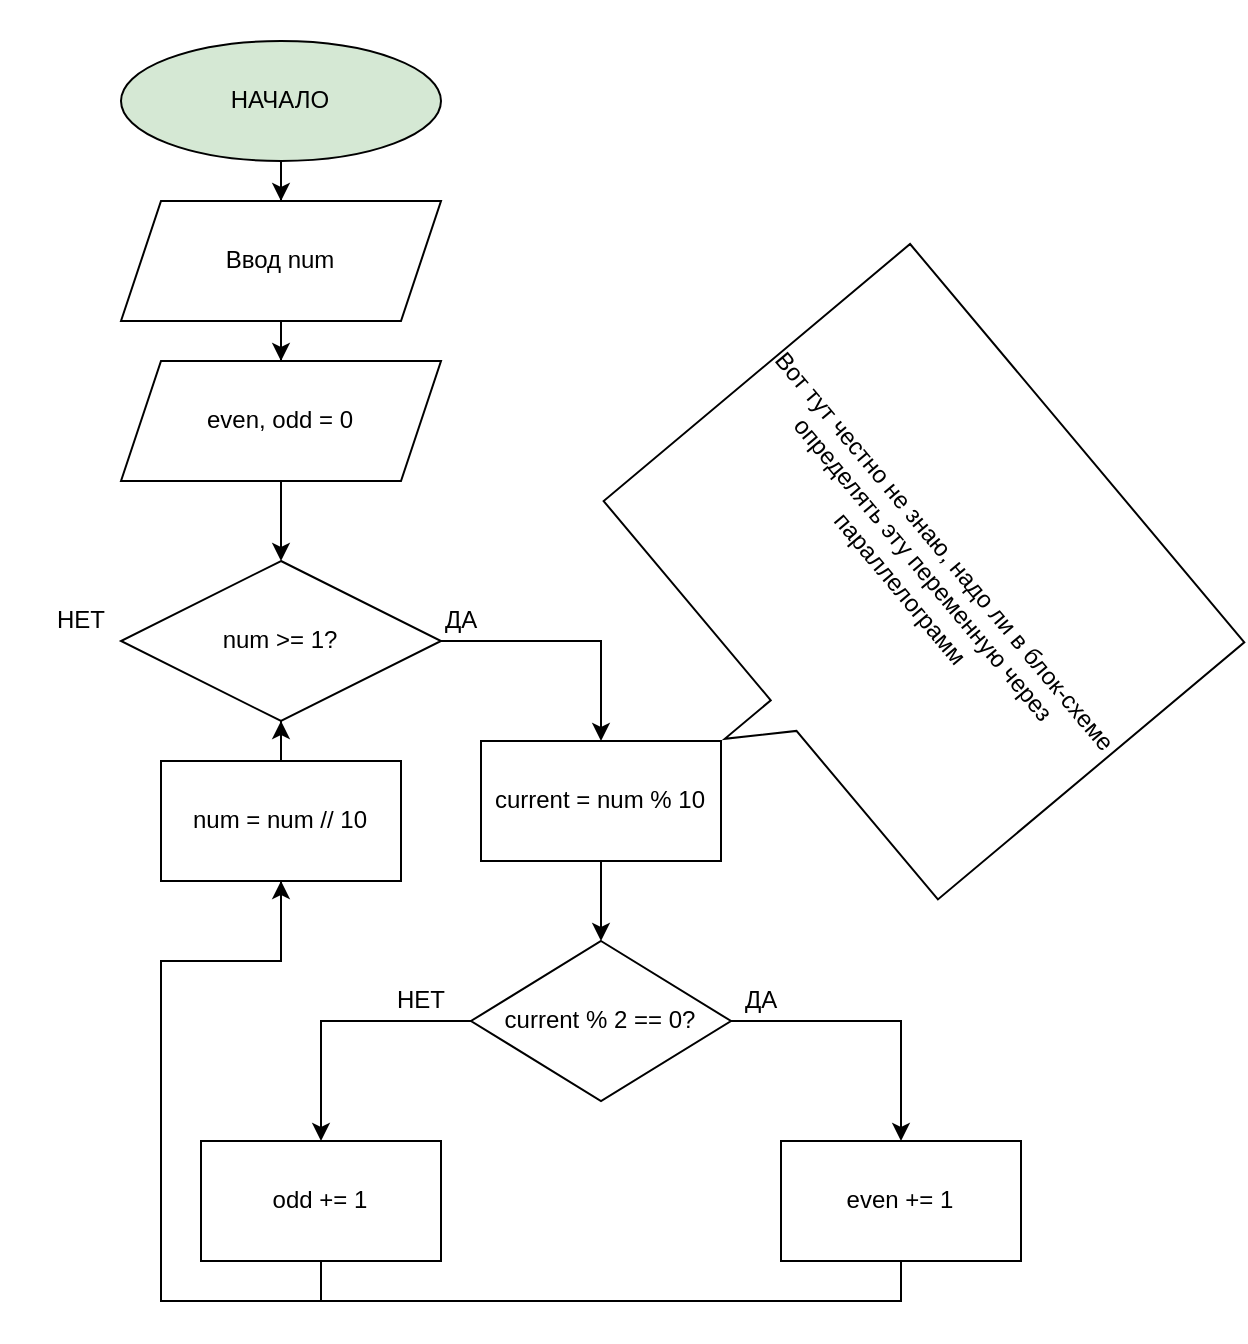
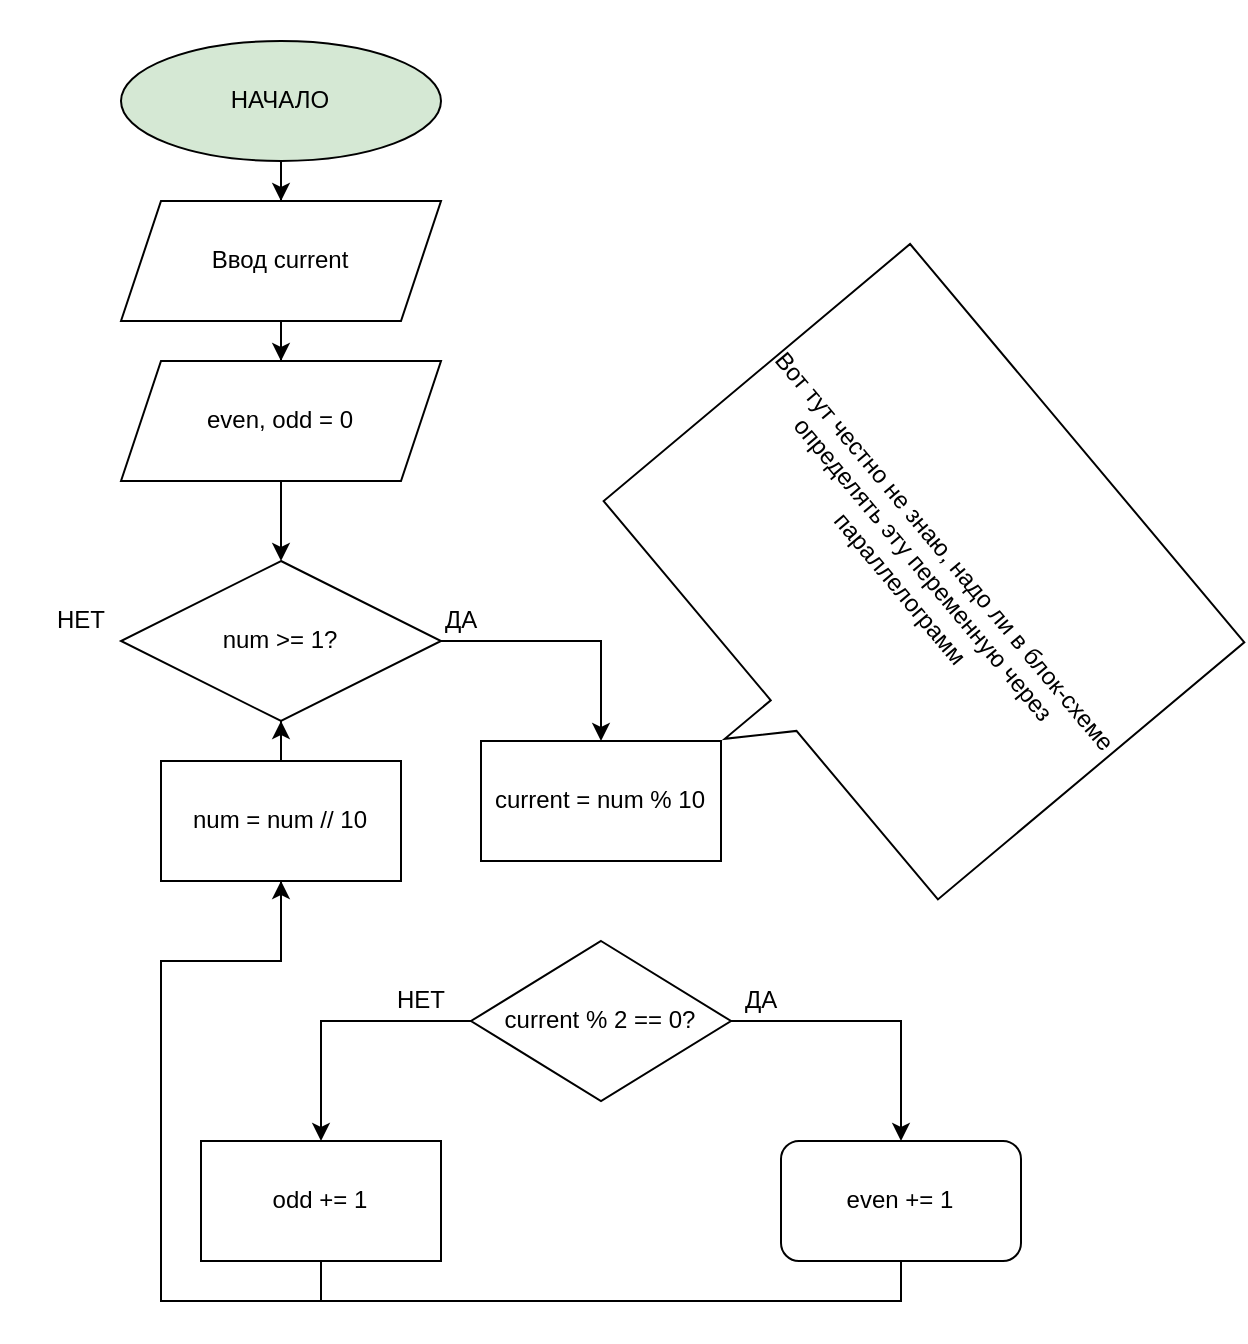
- <mxCell id="5" value="Ввод num" style="shape=parallelogram;perimeter=parallelogramPerimeter;whiteSpace=wrap;html=1;fixedSize=1;" vertex="1" parent="1"><mxGeometry x="60" y="100" width="160" height="60" as="geometry" /></mxCell>
+ <mxCell id="5" value="Ввод current" style="shape=parallelogram;perimeter=parallelogramPerimeter;whiteSpace=wrap;html=1;fixedSize=1;" vertex="1" parent="1"><mxGeometry x="60" y="100" width="160" height="60" as="geometry" /></mxCell>
- <mxCell id="10" value="" style="edgeStyle=orthogonalEdgeStyle;rounded=0;orthogonalLoop=1;jettySize=auto;html=1;" edge="1" parent="1" source="11" target="14"><mxGeometry relative="1" as="geometry" /></mxCell>
- <mxCell id="16" value="even += 1" style="whiteSpace=wrap;html=1;" vertex="1" parent="1"><mxGeometry x="390" y="570" width="120" height="60" as="geometry" /></mxCell>
+ <mxCell id="16" value="even += 1" style="whiteSpace=wrap;html=1;rounded=1;" vertex="1" parent="1"><mxGeometry x="390" y="570" width="120" height="60" as="geometry" /></mxCell>
